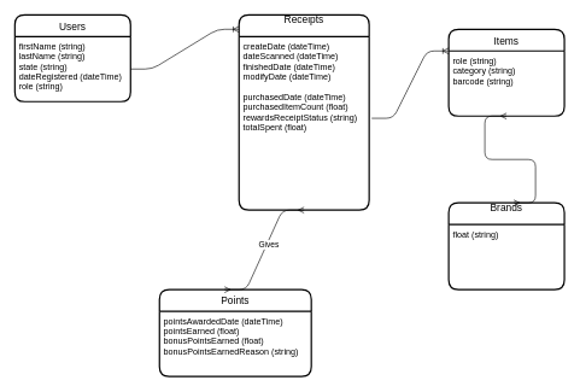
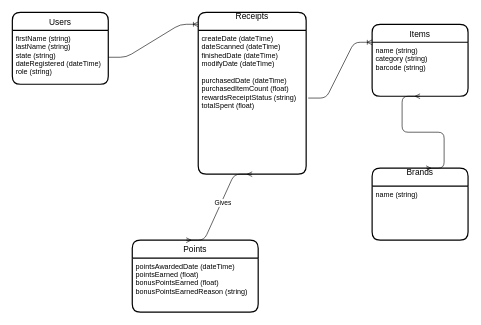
- <mxCell id="9" value="role (string)&#10;category (string)&#10;barcode (string)" style="align=left;strokeColor=none;fillColor=none;spacingLeft=4;fontSize=12;verticalAlign=top;resizable=0;rotatable=0;part=1;" vertex="1" parent="8"><mxGeometry y="30" width="160" height="90" as="geometry" /></mxCell>
+ <mxCell id="9" value="name (string)&#10;category (string)&#10;barcode (string)" style="align=left;strokeColor=none;fillColor=none;spacingLeft=4;fontSize=12;verticalAlign=top;resizable=0;rotatable=0;part=1;" vertex="1" parent="8"><mxGeometry y="30" width="160" height="90" as="geometry" /></mxCell>
- <mxCell id="7" value="float (string)&#10;&#10;" style="align=left;strokeColor=none;fillColor=none;spacingLeft=4;fontSize=12;verticalAlign=top;resizable=0;rotatable=0;part=1;" vertex="1" parent="6"><mxGeometry y="30" width="160" height="90" as="geometry" /></mxCell>
+ <mxCell id="7" value="name (string)&#10;&#10;" style="align=left;strokeColor=none;fillColor=none;spacingLeft=4;fontSize=12;verticalAlign=top;resizable=0;rotatable=0;part=1;" vertex="1" parent="6"><mxGeometry y="30" width="160" height="90" as="geometry" /></mxCell>
